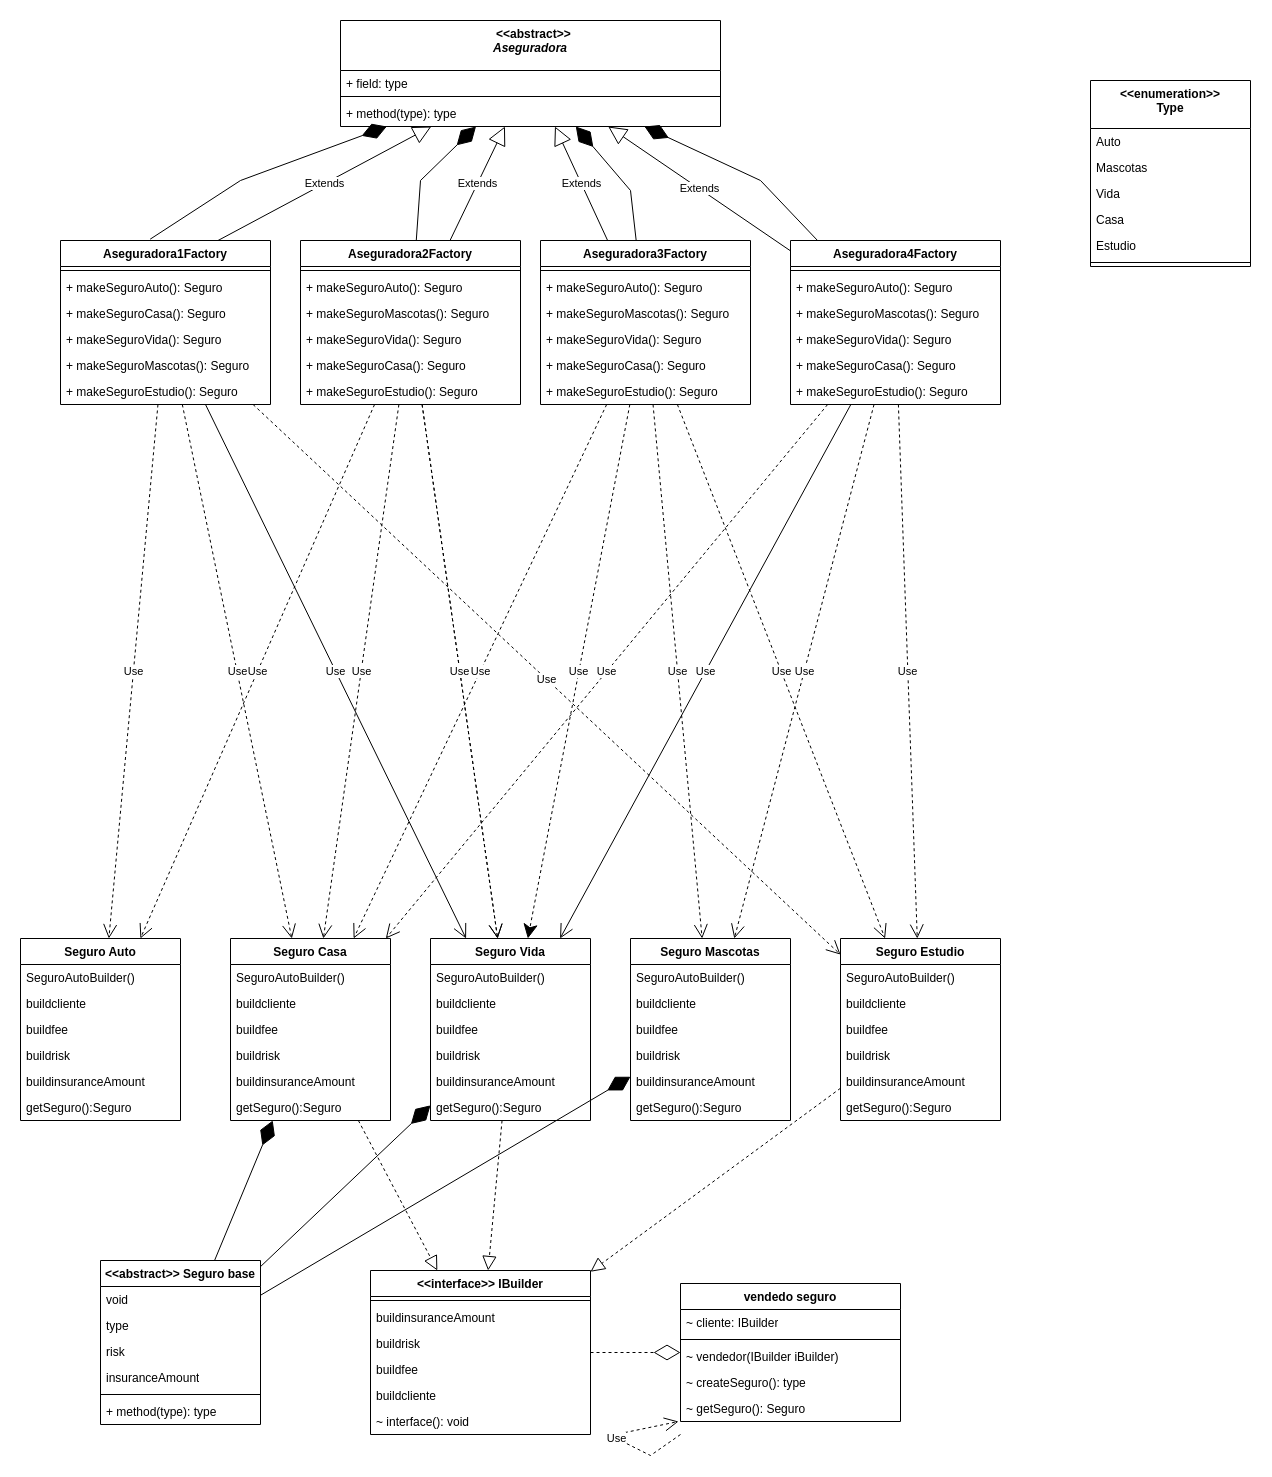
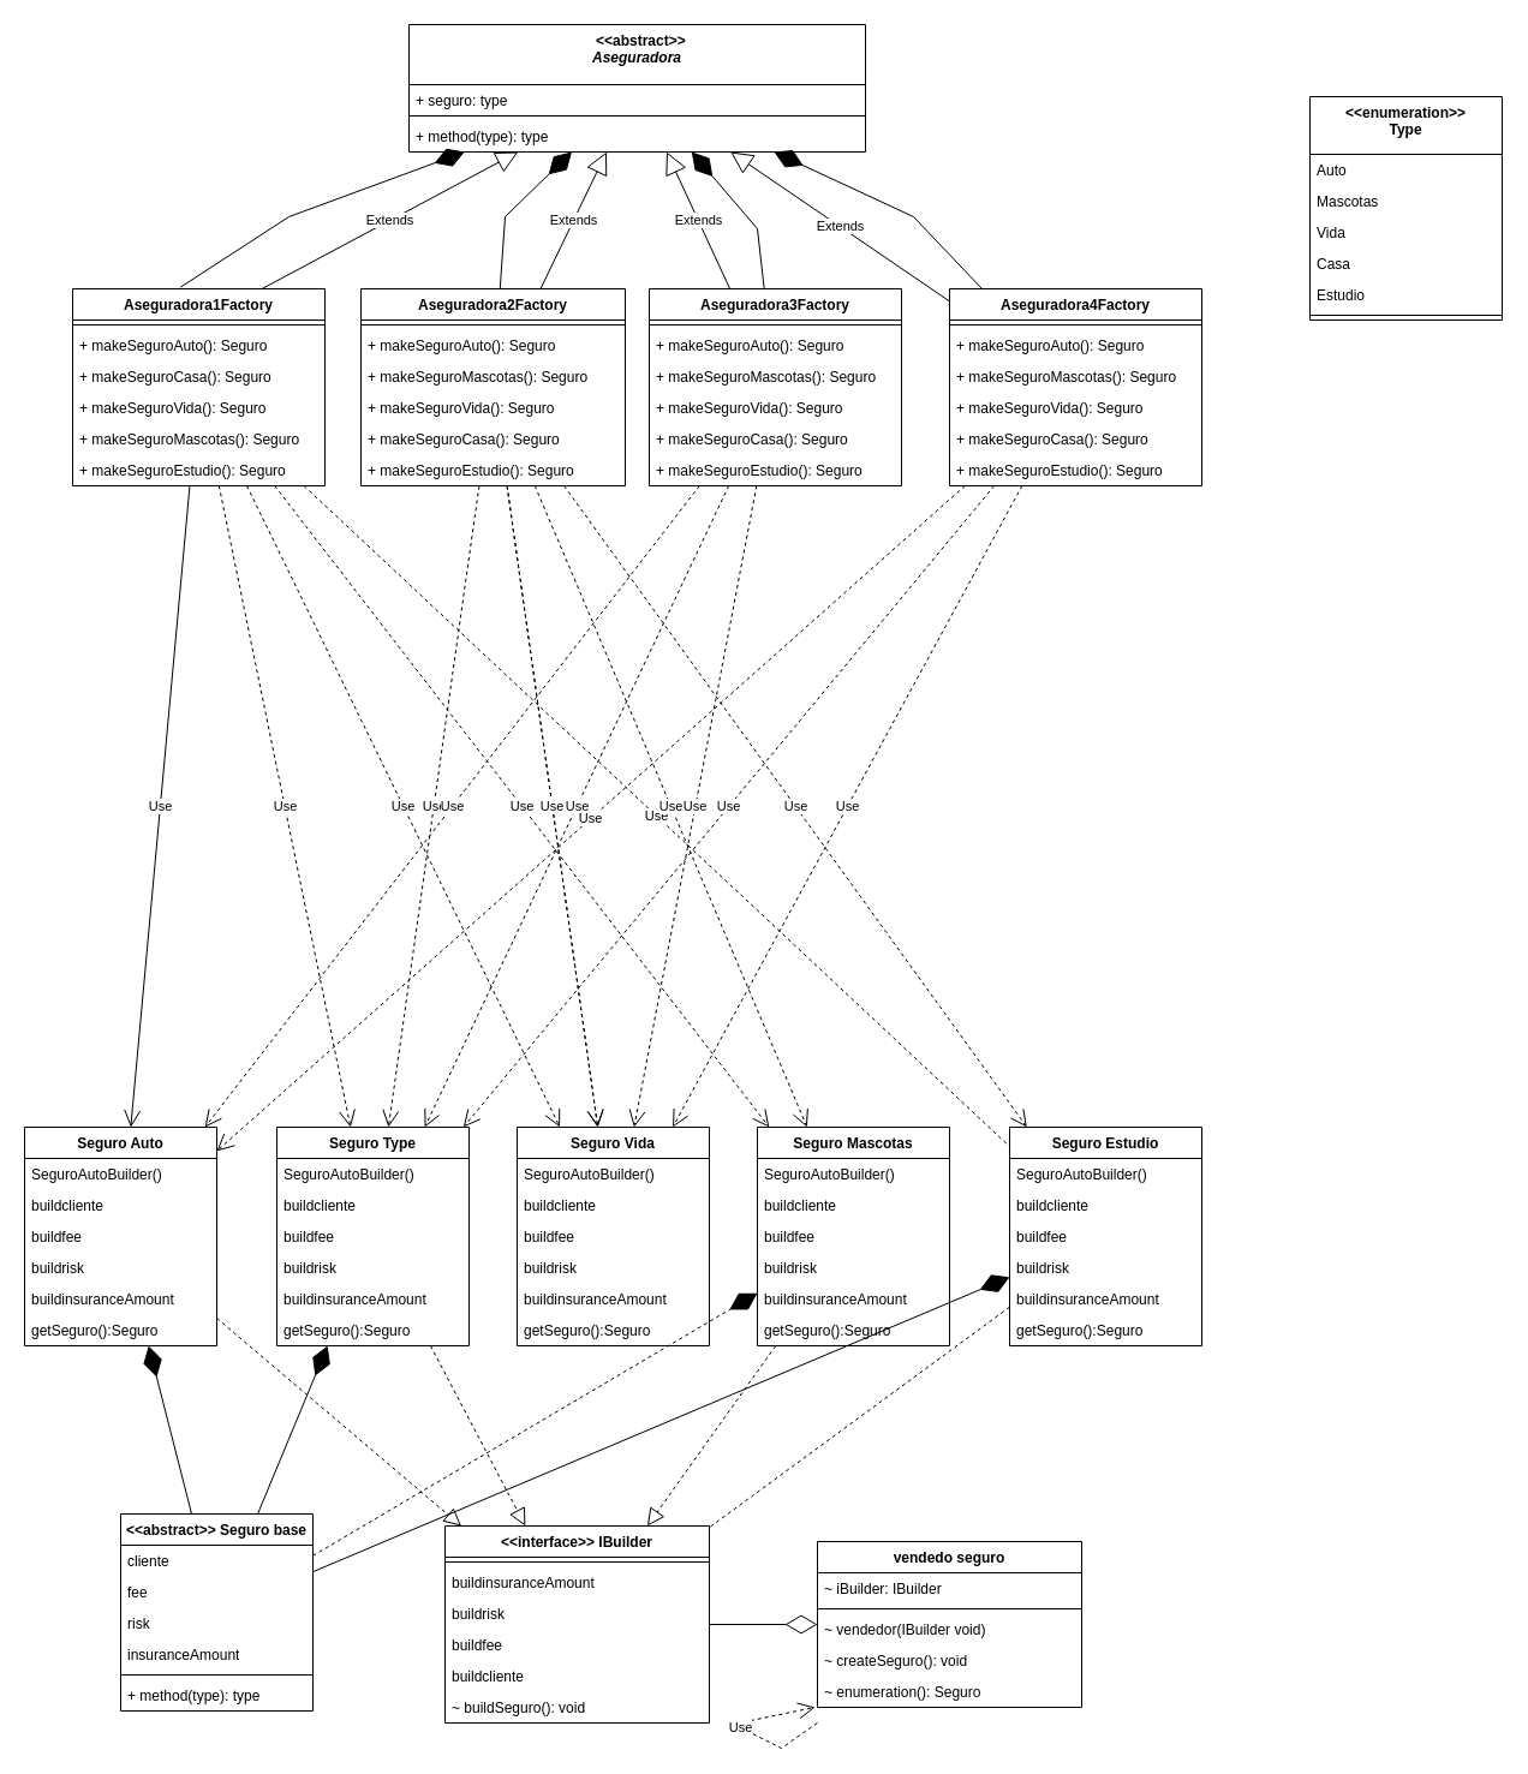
- <mxCell id="3" value="+ field: type" style="text;strokeColor=none;fillColor=none;align=left;verticalAlign=top;spacingLeft=4;spacingRight=4;overflow=hidden;rotatable=0;points=[[0,0.5],[1,0.5]];portConstraint=eastwest;whiteSpace=wrap;html=1;" vertex="1" parent="2"><mxGeometry y="50" width="380" height="22" as="geometry" /></mxCell>
+ <mxCell id="3" value="+ seguro: type" style="text;strokeColor=none;fillColor=none;align=left;verticalAlign=top;spacingLeft=4;spacingRight=4;overflow=hidden;rotatable=0;points=[[0,0.5],[1,0.5]];portConstraint=eastwest;whiteSpace=wrap;html=1;" vertex="1" parent="2"><mxGeometry y="50" width="380" height="22" as="geometry" /></mxCell>
- <mxCell id="118" value="Use" style="endArrow=open;endSize=12;dashed=0;html=1;rounded=0;" edge="1" parent="1" source="13" target="79"><mxGeometry width="160" relative="1" as="geometry"><mxPoint x="177" y="424" as="sourcePoint" /><mxPoint x="128" y="958" as="targetPoint" /></mxGeometry></mxCell>
+ <mxCell id="118" value="Use" style="endArrow=open;endSize=12;dashed=1;html=1;rounded=0;" edge="1" parent="1" source="13" target="79"><mxGeometry width="160" relative="1" as="geometry"><mxPoint x="177" y="424" as="sourcePoint" /><mxPoint x="128" y="958" as="targetPoint" /></mxGeometry></mxCell>
- <mxCell id="134" value="Use" style="endArrow=open;endSize=12;dashed=0;html=1;rounded=0;" edge="1" parent="1" source="41" target="79"><mxGeometry width="160" relative="1" as="geometry"><mxPoint x="823" y="424" as="sourcePoint" /><mxPoint x="200" y="978" as="targetPoint" /></mxGeometry></mxCell>
+ <mxCell id="134" value="Use" style="endArrow=open;endSize=12;dashed=1;html=1;rounded=0;" edge="1" parent="1" source="41" target="79"><mxGeometry width="160" relative="1" as="geometry"><mxPoint x="823" y="424" as="sourcePoint" /><mxPoint x="200" y="978" as="targetPoint" /></mxGeometry></mxCell>
+ <mxCell id="125" value="Use" style="endArrow=open;endSize=12;dashed=1;html=1;rounded=0;" edge="1" parent="1" source="27" target="86"><mxGeometry width="160" relative="1" as="geometry"><mxPoint x="247" y="494" as="sourcePoint" /><mxPoint x="198" y="1028" as="targetPoint" /></mxGeometry></mxCell>
+ <mxCell id="132" value="Use" style="endArrow=open;endSize=12;dashed=1;html=1;rounded=0;" edge="1" parent="1" source="41" target="65"><mxGeometry width="160" relative="1" as="geometry"><mxPoint x="632" y="454" as="sourcePoint" /><mxPoint x="220" y="988" as="targetPoint" /></mxGeometry></mxCell>
+ <mxCell id="119" value="Use" style="endArrow=open;endSize=12;dashed=1;html=1;rounded=0;" edge="1" parent="1" source="13" target="86"><mxGeometry width="160" relative="1" as="geometry"><mxPoint x="187" y="434" as="sourcePoint" /><mxPoint x="138" y="968" as="targetPoint" /></mxGeometry></mxCell>
- <mxCell id="121" value="Use" style="endArrow=open;endSize=12;dashed=1;html=1;rounded=0;" edge="1" parent="1" source="27" target="65"><mxGeometry width="160" relative="1" as="geometry"><mxPoint x="207" y="454" as="sourcePoint" /><mxPoint x="158" y="988" as="targetPoint" /></mxGeometry></mxCell>
+ <mxCell id="126" value="Use" style="endArrow=open;endSize=12;dashed=1;html=1;rounded=0;" edge="1" parent="1" source="27" target="93"><mxGeometry width="160" relative="1" as="geometry"><mxPoint x="257" y="504" as="sourcePoint" /><mxPoint x="208" y="1038" as="targetPoint" /></mxGeometry></mxCell>
- <mxCell id="130" value="Use" style="endArrow=open;endSize=12;dashed=1;html=1;rounded=0;" edge="1" parent="1" source="34" target="86"><mxGeometry width="160" relative="1" as="geometry"><mxPoint x="612" y="434" as="sourcePoint" /><mxPoint x="200" y="968" as="targetPoint" /></mxGeometry></mxCell>
- <mxCell id="131" value="Use" style="endArrow=open;endSize=12;dashed=1;html=1;rounded=0;" edge="1" parent="1" source="34" target="93"><mxGeometry width="160" relative="1" as="geometry"><mxPoint x="622" y="444" as="sourcePoint" /><mxPoint x="210" y="978" as="targetPoint" /></mxGeometry></mxCell>
- <mxCell id="135" value="Use" style="endArrow=open;endSize=12;dashed=1;html=1;rounded=0;" edge="1" parent="1" source="41" target="86"><mxGeometry width="160" relative="1" as="geometry"><mxPoint x="860" y="414" as="sourcePoint" /><mxPoint x="570" y="948" as="targetPoint" /></mxGeometry></mxCell>
- <mxCell id="136" value="Use" style="endArrow=open;endSize=12;dashed=1;html=1;rounded=0;" edge="1" parent="1" source="41" target="93"><mxGeometry width="160" relative="1" as="geometry"><mxPoint x="870" y="424" as="sourcePoint" /><mxPoint x="580" y="958" as="targetPoint" /></mxGeometry></mxCell>
- <mxCell id="116" value="Use" style="endArrow=open;endSize=12;dashed=1;html=1;rounded=0;" edge="1" parent="1" source="13" target="65"><mxGeometry width="160" relative="1" as="geometry"><mxPoint x="-20" y="650" as="sourcePoint" /><mxPoint x="140" y="650" as="targetPoint" /></mxGeometry></mxCell>
+ <mxCell id="116" value="Use" style="endArrow=open;endSize=12;dashed=0;html=1;rounded=0;" edge="1" parent="1" source="13" target="65"><mxGeometry width="160" relative="1" as="geometry"><mxPoint x="-20" y="650" as="sourcePoint" /><mxPoint x="140" y="650" as="targetPoint" /></mxGeometry></mxCell>
+ <mxCell id="127" value="Use" style="endArrow=open;endSize=12;dashed=1;html=1;rounded=0;" edge="1" parent="1" source="34" target="65"><mxGeometry width="160" relative="1" as="geometry"><mxPoint x="267" y="514" as="sourcePoint" /><mxPoint x="218" y="1048" as="targetPoint" /></mxGeometry></mxCell>
- <mxCell id="129" value="Use" style="endArrow=classic;endSize=12;dashed=1;html=1;rounded=0;" edge="1" parent="1" source="34" target="79"><mxGeometry width="160" relative="1" as="geometry"><mxPoint x="602" y="424" as="sourcePoint" /><mxPoint x="190" y="958" as="targetPoint" /></mxGeometry></mxCell>
+ <mxCell id="129" value="Use" style="endArrow=open;endSize=12;dashed=1;html=1;rounded=0;" edge="1" parent="1" source="34" target="79"><mxGeometry width="160" relative="1" as="geometry"><mxPoint x="602" y="424" as="sourcePoint" /><mxPoint x="190" y="958" as="targetPoint" /></mxGeometry></mxCell>
- <mxCell id="120" value="Use" style="endArrow=open;endSize=12;dashed=1;html=1;rounded=0;" edge="1" parent="1" source="13" target="93"><mxGeometry width="160" relative="1" as="geometry"><mxPoint x="197" y="444" as="sourcePoint" /><mxPoint x="148" y="978" as="targetPoint" /></mxGeometry></mxCell>
+ <mxCell id="120" value="Use" style="endArrow=none;endSize=12;dashed=1;html=1;rounded=0;" edge="1" parent="1" source="13" target="93"><mxGeometry width="160" relative="1" as="geometry"><mxPoint x="197" y="444" as="sourcePoint" /><mxPoint x="148" y="978" as="targetPoint" /></mxGeometry></mxCell>
- <mxCell id="72" value="Seguro Casa" style="swimlane;fontStyle=1;align=center;verticalAlign=top;childLayout=stackLayout;horizontal=1;startSize=26;horizontalStack=0;resizeParent=1;resizeParentMax=0;resizeLast=0;collapsible=1;marginBottom=0;whiteSpace=wrap;html=1;" vertex="1" parent="1"><mxGeometry x="230" y="938" width="160" height="182" as="geometry" /></mxCell>
+ <mxCell id="72" value="Seguro Type" style="swimlane;fontStyle=1;align=center;verticalAlign=top;childLayout=stackLayout;horizontal=1;startSize=26;horizontalStack=0;resizeParent=1;resizeParentMax=0;resizeLast=0;collapsible=1;marginBottom=0;whiteSpace=wrap;html=1;" vertex="1" parent="1"><mxGeometry x="230" y="938" width="160" height="182" as="geometry" /></mxCell>
+ <mxCell id="102" value="" style="endArrow=block;dashed=1;endFill=0;endSize=12;html=1;rounded=0;" edge="1" parent="1" source="65" target="58"><mxGeometry width="160" relative="1" as="geometry"><mxPoint x="444.5" y="989" as="sourcePoint" /><mxPoint x="315.5" y="778" as="targetPoint" /></mxGeometry></mxCell>
- <mxCell id="104" value="" style="endArrow=block;dashed=1;endFill=0;endSize=12;html=1;rounded=0;" edge="1" parent="1" source="79" target="58"><mxGeometry width="160" relative="1" as="geometry"><mxPoint x="200" y="979" as="sourcePoint" /><mxPoint x="426" y="782" as="targetPoint" /></mxGeometry></mxCell>
+ <mxCell id="105" value="" style="endArrow=block;dashed=1;endFill=0;endSize=12;html=1;rounded=0;" edge="1" parent="1" source="86" target="58"><mxGeometry width="160" relative="1" as="geometry"><mxPoint x="210" y="989" as="sourcePoint" /><mxPoint x="436" y="792" as="targetPoint" /></mxGeometry></mxCell>
- <mxCell id="110" value="" style="endArrow=diamondThin;endFill=1;endSize=24;html=1;rounded=0;" edge="1" parent="1" source="20" target="86"><mxGeometry width="160" relative="1" as="geometry"><mxPoint x="281" y="762" as="sourcePoint" /><mxPoint x="441" y="948" as="targetPoint" /></mxGeometry></mxCell>
+ <mxCell id="110" value="" style="endArrow=diamondThin;endFill=1;endSize=24;html=1;rounded=0;dashed=1;" edge="1" parent="1" source="20" target="86"><mxGeometry width="160" relative="1" as="geometry"><mxPoint x="281" y="762" as="sourcePoint" /><mxPoint x="441" y="948" as="targetPoint" /></mxGeometry></mxCell>
- <mxCell id="109" value="" style="endArrow=diamondThin;endFill=1;endSize=24;html=1;rounded=0;" edge="1" parent="1" source="20" target="79"><mxGeometry width="160" relative="1" as="geometry"><mxPoint x="235" y="762" as="sourcePoint" /><mxPoint x="292" y="948" as="targetPoint" /></mxGeometry></mxCell>
+ <mxCell id="107" value="" style="endArrow=diamondThin;endFill=1;endSize=24;html=1;rounded=0;" edge="1" parent="1" source="20" target="65"><mxGeometry width="160" relative="1" as="geometry"><mxPoint x="80" y="824" as="sourcePoint" /><mxPoint x="160" y="820" as="targetPoint" /></mxGeometry></mxCell>
+ <mxCell id="111" value="" style="endArrow=diamondThin;endFill=1;endSize=24;html=1;rounded=0;" edge="1" parent="1" source="20" target="93"><mxGeometry width="160" relative="1" as="geometry"><mxPoint x="291" y="772" as="sourcePoint" /><mxPoint x="451" y="958" as="targetPoint" /></mxGeometry></mxCell>
- <mxCell id="106" value="" style="endArrow=block;dashed=1;endFill=0;endSize=12;html=1;rounded=0;" edge="1" parent="1" source="93" target="58"><mxGeometry width="160" relative="1" as="geometry"><mxPoint x="220" y="999" as="sourcePoint" /><mxPoint x="446" y="802" as="targetPoint" /></mxGeometry></mxCell>
+ <mxCell id="106" value="" style="endArrow=none;dashed=1;endFill=0;endSize=12;html=1;rounded=0;" edge="1" parent="1" source="93" target="58"><mxGeometry width="160" relative="1" as="geometry"><mxPoint x="220" y="999" as="sourcePoint" /><mxPoint x="446" y="802" as="targetPoint" /></mxGeometry></mxCell>
- <mxCell id="21" value="void" style="text;strokeColor=none;fillColor=none;align=left;verticalAlign=top;spacingLeft=4;spacingRight=4;overflow=hidden;rotatable=0;points=[[0,0.5],[1,0.5]];portConstraint=eastwest;whiteSpace=wrap;html=1;" vertex="1" parent="20"><mxGeometry y="26" width="160" height="26" as="geometry" /></mxCell>
+ <mxCell id="21" value="cliente" style="text;strokeColor=none;fillColor=none;align=left;verticalAlign=top;spacingLeft=4;spacingRight=4;overflow=hidden;rotatable=0;points=[[0,0.5],[1,0.5]];portConstraint=eastwest;whiteSpace=wrap;html=1;" vertex="1" parent="20"><mxGeometry y="26" width="160" height="26" as="geometry" /></mxCell>
- <mxCell id="53" value="~ cliente: IBuilder" style="text;strokeColor=none;fillColor=none;align=left;verticalAlign=top;spacingLeft=4;spacingRight=4;overflow=hidden;rotatable=0;points=[[0,0.5],[1,0.5]];portConstraint=eastwest;whiteSpace=wrap;html=1;" vertex="1" parent="52"><mxGeometry y="26" width="220" height="26" as="geometry" /></mxCell>
+ <mxCell id="53" value="~ iBuilder: IBuilder" style="text;strokeColor=none;fillColor=none;align=left;verticalAlign=top;spacingLeft=4;spacingRight=4;overflow=hidden;rotatable=0;points=[[0,0.5],[1,0.5]];portConstraint=eastwest;whiteSpace=wrap;html=1;" vertex="1" parent="52"><mxGeometry y="26" width="220" height="26" as="geometry" /></mxCell>
- <mxCell id="22" value="type" style="text;strokeColor=none;fillColor=none;align=left;verticalAlign=top;spacingLeft=4;spacingRight=4;overflow=hidden;rotatable=0;points=[[0,0.5],[1,0.5]];portConstraint=eastwest;whiteSpace=wrap;html=1;" vertex="1" parent="20"><mxGeometry y="52" width="160" height="26" as="geometry" /></mxCell>
+ <mxCell id="22" value="fee" style="text;strokeColor=none;fillColor=none;align=left;verticalAlign=top;spacingLeft=4;spacingRight=4;overflow=hidden;rotatable=0;points=[[0,0.5],[1,0.5]];portConstraint=eastwest;whiteSpace=wrap;html=1;" vertex="1" parent="20"><mxGeometry y="52" width="160" height="26" as="geometry" /></mxCell>
- <mxCell id="100" value="" style="endArrow=diamondThin;endFill=0;endSize=24;html=1;rounded=0;dashed=1;" edge="1" parent="1" source="58" target="52"><mxGeometry width="160" relative="1" as="geometry"><mxPoint x="860" y="1466.5" as="sourcePoint" /><mxPoint x="958" y="1463.5" as="targetPoint" /></mxGeometry></mxCell>
+ <mxCell id="100" value="" style="endArrow=diamondThin;endFill=0;endSize=24;html=1;rounded=0;" edge="1" parent="1" source="58" target="52"><mxGeometry width="160" relative="1" as="geometry"><mxPoint x="860" y="1466.5" as="sourcePoint" /><mxPoint x="958" y="1463.5" as="targetPoint" /></mxGeometry></mxCell>
- <mxCell id="55" value="~ vendedor(IBuilder iBuilder)" style="text;strokeColor=none;fillColor=none;align=left;verticalAlign=top;spacingLeft=4;spacingRight=4;overflow=hidden;rotatable=0;points=[[0,0.5],[1,0.5]];portConstraint=eastwest;whiteSpace=wrap;html=1;" vertex="1" parent="52"><mxGeometry y="60" width="220" height="26" as="geometry" /></mxCell>
+ <mxCell id="55" value="~ vendedor(IBuilder void)" style="text;strokeColor=none;fillColor=none;align=left;verticalAlign=top;spacingLeft=4;spacingRight=4;overflow=hidden;rotatable=0;points=[[0,0.5],[1,0.5]];portConstraint=eastwest;whiteSpace=wrap;html=1;" vertex="1" parent="52"><mxGeometry y="60" width="220" height="26" as="geometry" /></mxCell>
- <mxCell id="56" value="~ createSeguro(): type" style="text;strokeColor=none;fillColor=none;align=left;verticalAlign=top;spacingLeft=4;spacingRight=4;overflow=hidden;rotatable=0;points=[[0,0.5],[1,0.5]];portConstraint=eastwest;" vertex="1" parent="52"><mxGeometry y="86" width="220" height="26" as="geometry" /></mxCell>
+ <mxCell id="56" value="~ createSeguro(): void" style="text;strokeColor=none;fillColor=none;align=left;verticalAlign=top;spacingLeft=4;spacingRight=4;overflow=hidden;rotatable=0;points=[[0,0.5],[1,0.5]];portConstraint=eastwest;" vertex="1" parent="52"><mxGeometry y="86" width="220" height="26" as="geometry" /></mxCell>
- <mxCell id="57" value="~ getSeguro(): Seguro" style="text;strokeColor=none;fillColor=none;align=left;verticalAlign=top;spacingLeft=4;spacingRight=4;overflow=hidden;rotatable=0;points=[[0,0.5],[1,0.5]];portConstraint=eastwest;" vertex="1" parent="52"><mxGeometry y="112" width="220" height="26" as="geometry" /></mxCell>
+ <mxCell id="57" value="~ enumeration(): Seguro" style="text;strokeColor=none;fillColor=none;align=left;verticalAlign=top;spacingLeft=4;spacingRight=4;overflow=hidden;rotatable=0;points=[[0,0.5],[1,0.5]];portConstraint=eastwest;" vertex="1" parent="52"><mxGeometry y="112" width="220" height="26" as="geometry" /></mxCell>
- <mxCell id="64" value="~ interface(): void" style="text;strokeColor=none;fillColor=none;align=left;verticalAlign=top;spacingLeft=4;spacingRight=4;overflow=hidden;rotatable=0;points=[[0,0.5],[1,0.5]];portConstraint=eastwest;whiteSpace=wrap;html=1;" vertex="1" parent="58"><mxGeometry y="138" width="220" height="26" as="geometry" /></mxCell>
+ <mxCell id="64" value="~ buildSeguro(): void" style="text;strokeColor=none;fillColor=none;align=left;verticalAlign=top;spacingLeft=4;spacingRight=4;overflow=hidden;rotatable=0;points=[[0,0.5],[1,0.5]];portConstraint=eastwest;whiteSpace=wrap;html=1;" vertex="1" parent="58"><mxGeometry y="138" width="220" height="26" as="geometry" /></mxCell>
